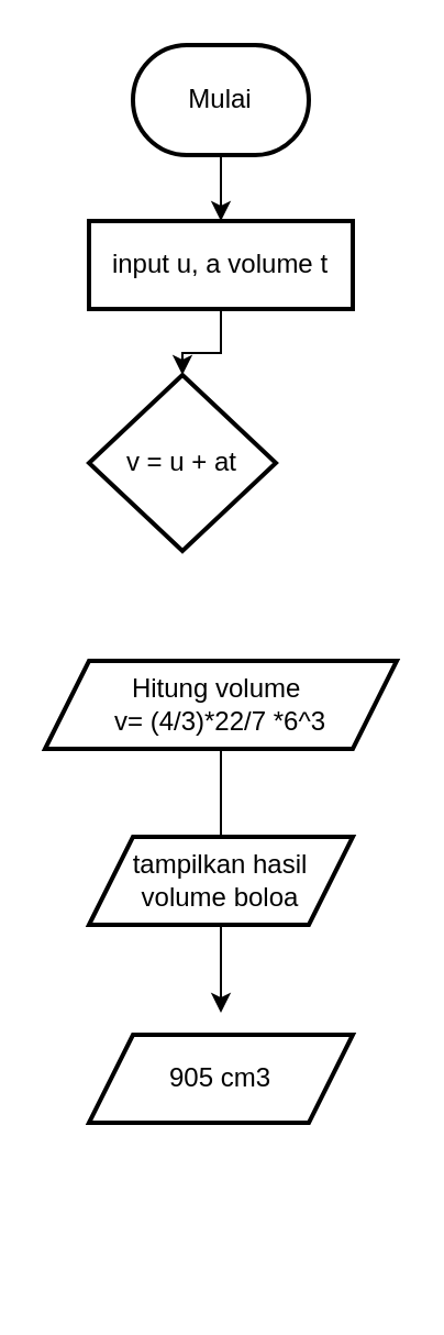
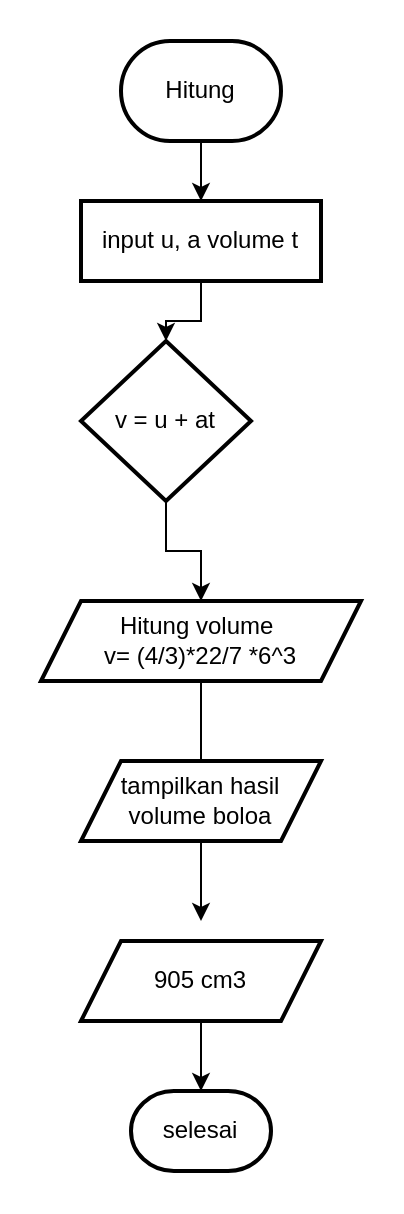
- <mxCell id="12" value="Mulai" style="strokeWidth=2;html=1;shape=mxgraph.flowchart.terminator;whiteSpace=wrap;" vertex="1" parent="1"><mxGeometry x="60" y="20" width="80" height="50" as="geometry" /></mxCell>
+ <mxCell id="12" value="Hitung" style="strokeWidth=2;html=1;shape=mxgraph.flowchart.terminator;whiteSpace=wrap;" vertex="1" parent="1"><mxGeometry x="60" y="20" width="80" height="50" as="geometry" /></mxCell>
+ <mxCell id="7" value="" style="edgeStyle=orthogonalEdgeStyle;rounded=0;orthogonalLoop=1;jettySize=auto;html=1;" edge="1" parent="1" source="8" target="6"><mxGeometry relative="1" as="geometry" /></mxCell>
+ <mxCell id="14" value="" style="edgeStyle=orthogonalEdgeStyle;rounded=0;orthogonalLoop=1;jettySize=auto;html=1;" edge="1" parent="1" source="15" target="13"><mxGeometry relative="1" as="geometry" /></mxCell>
+ <mxCell id="13" value="selesai" style="strokeWidth=2;html=1;shape=mxgraph.flowchart.terminator;whiteSpace=wrap;" vertex="1" parent="1"><mxGeometry x="65" y="545" width="70" height="40" as="geometry" /></mxCell>
